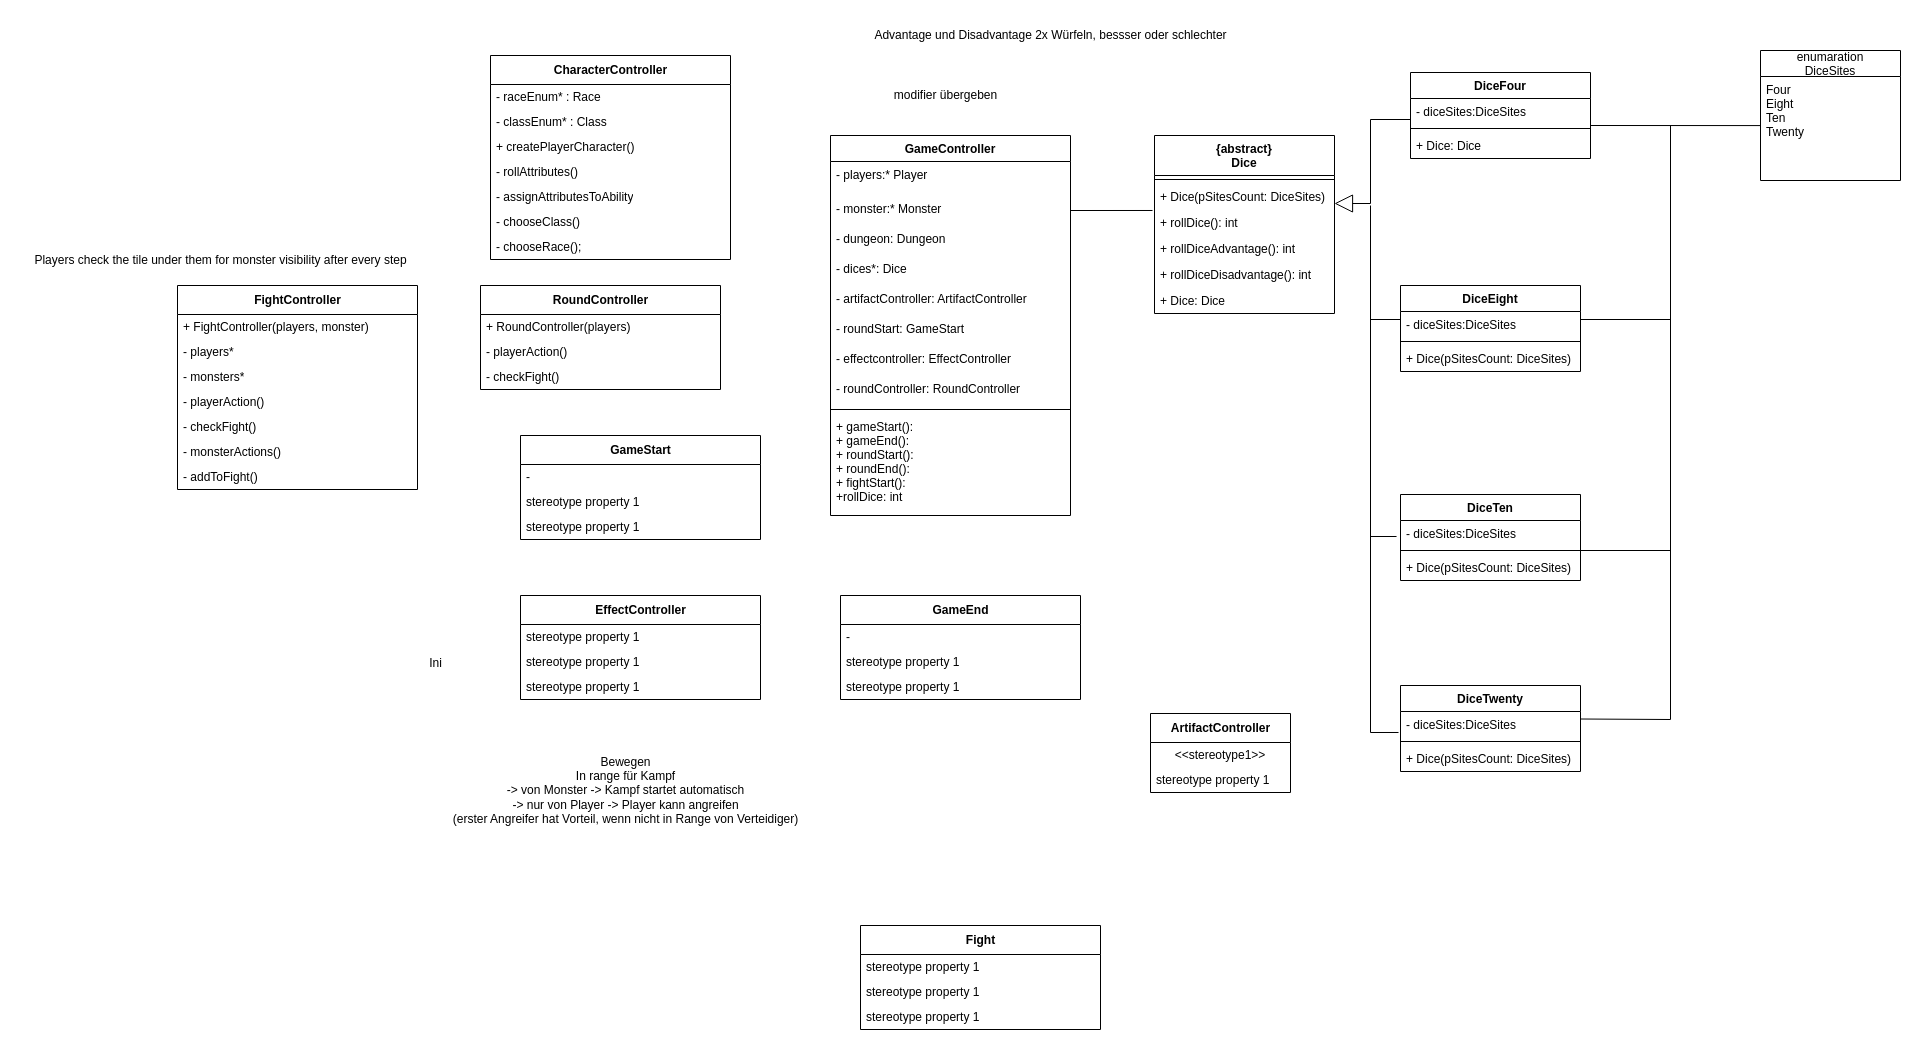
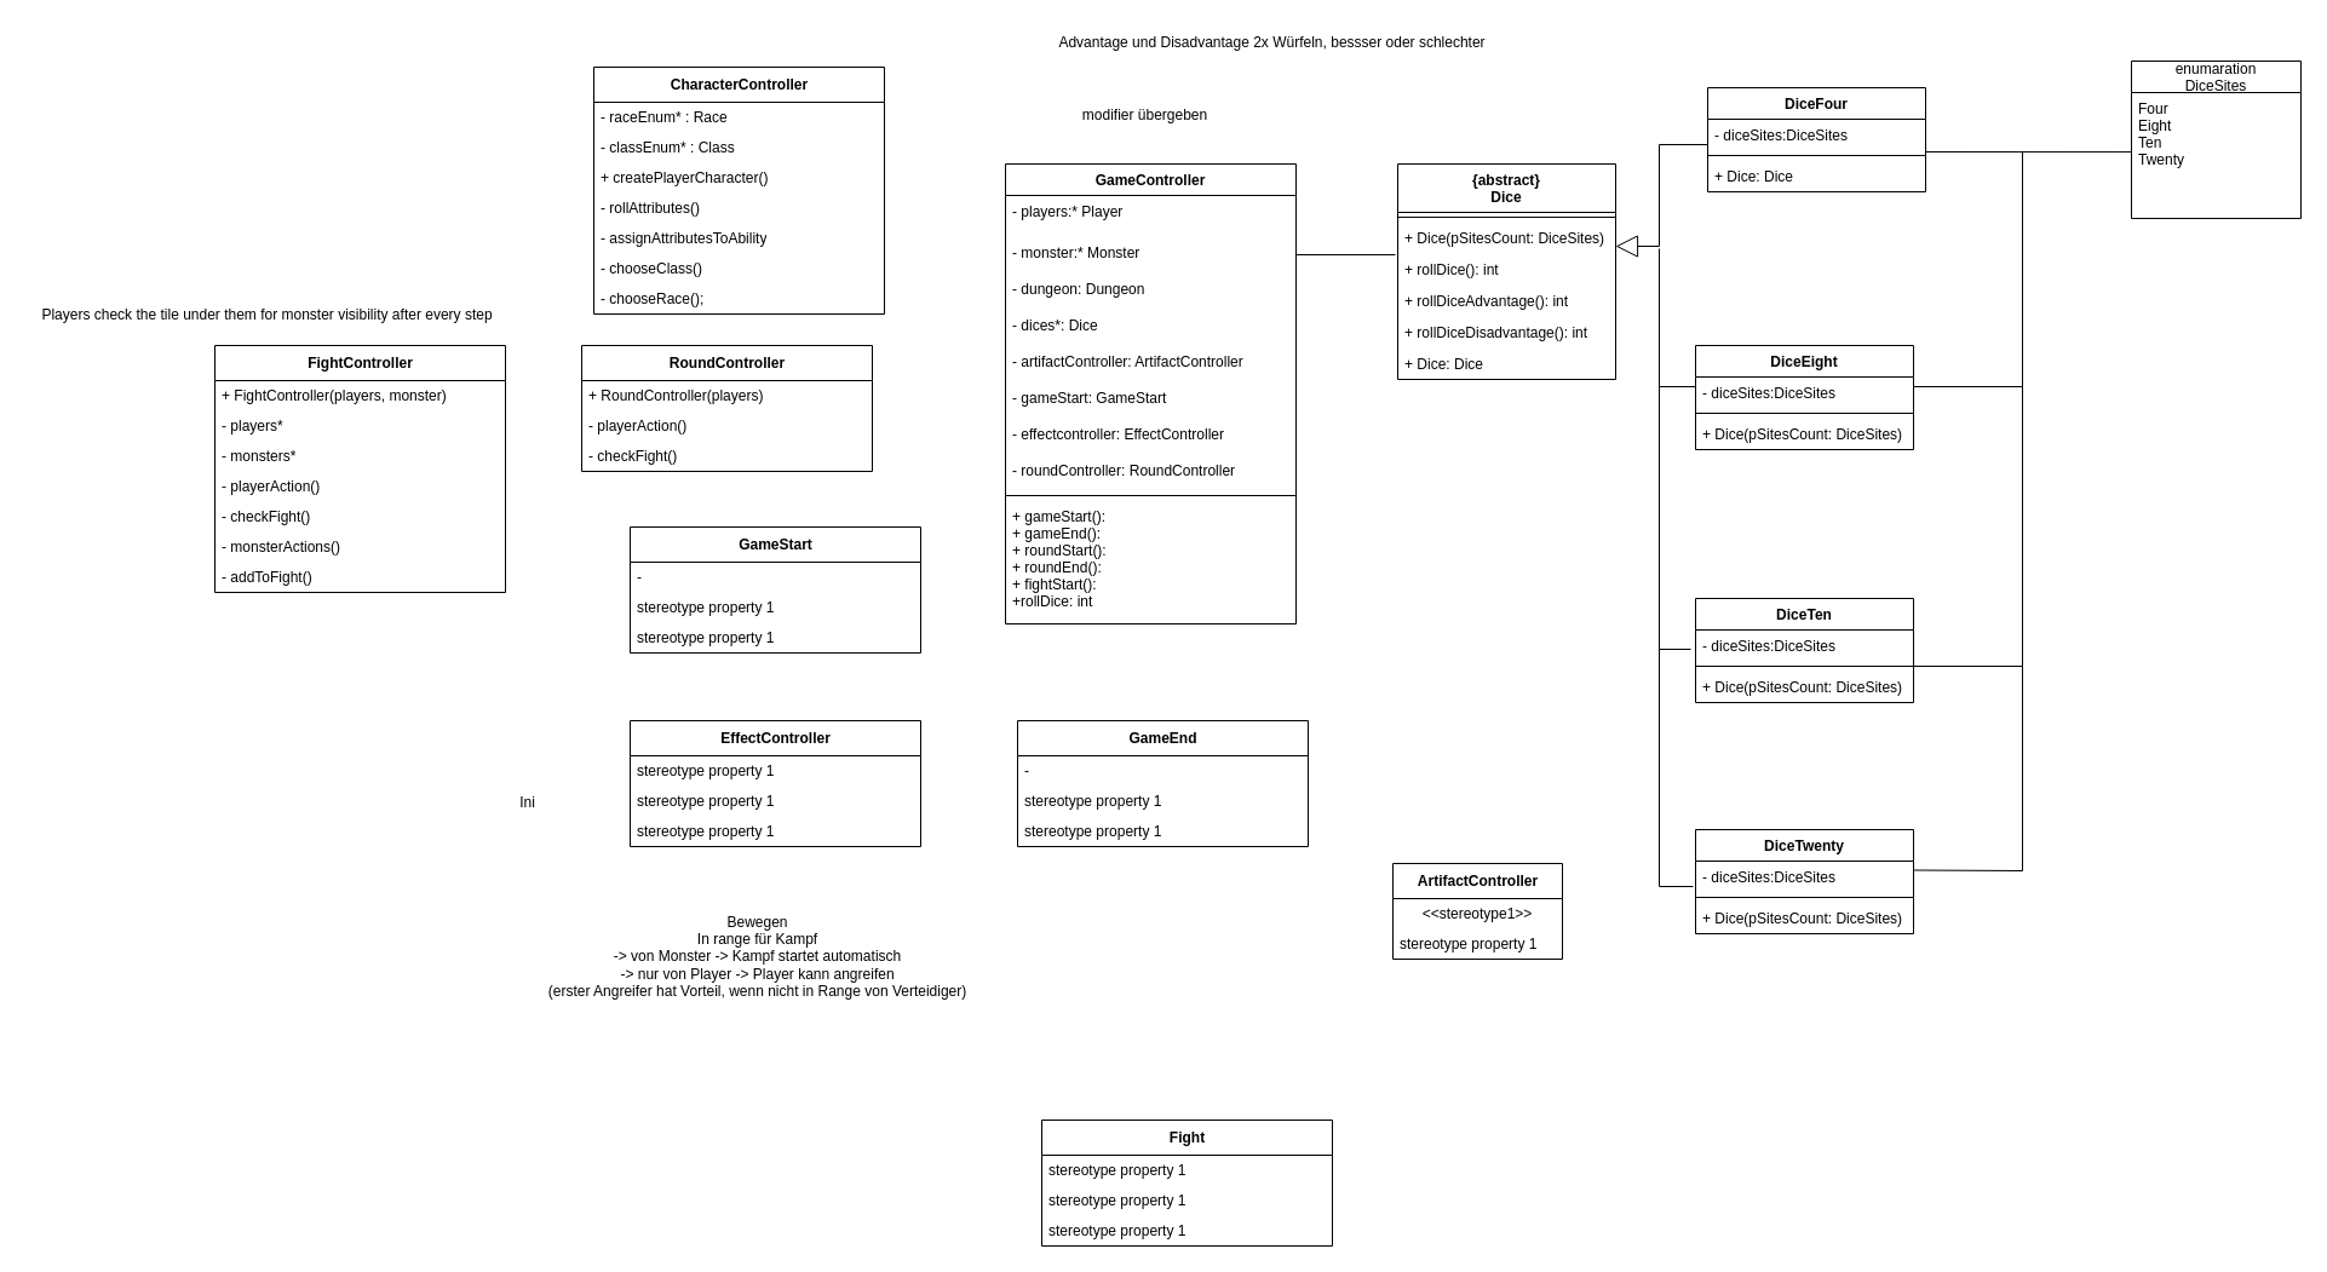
- <mxCell id="8" value="- roundStart: GameStart" style="text;strokeColor=none;fillColor=none;align=left;verticalAlign=top;spacingLeft=4;spacingRight=4;overflow=hidden;rotatable=0;points=[[0,0.5],[1,0.5]];portConstraint=eastwest;" parent="2" vertex="1"><mxGeometry y="180" width="240" height="30" as="geometry" /></mxCell>
+ <mxCell id="8" value="- gameStart: GameStart" style="text;strokeColor=none;fillColor=none;align=left;verticalAlign=top;spacingLeft=4;spacingRight=4;overflow=hidden;rotatable=0;points=[[0,0.5],[1,0.5]];portConstraint=eastwest;" parent="2" vertex="1"><mxGeometry y="180" width="240" height="30" as="geometry" /></mxCell>
